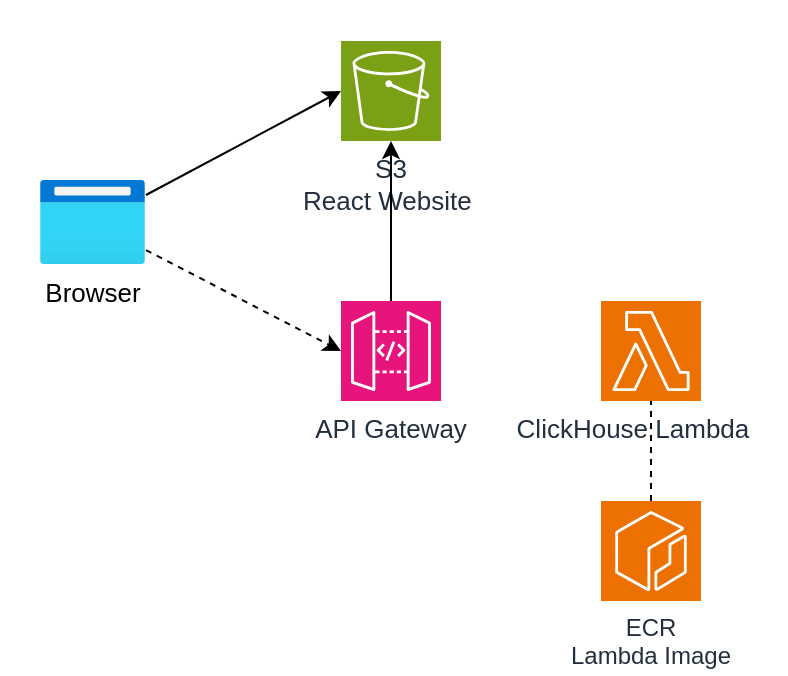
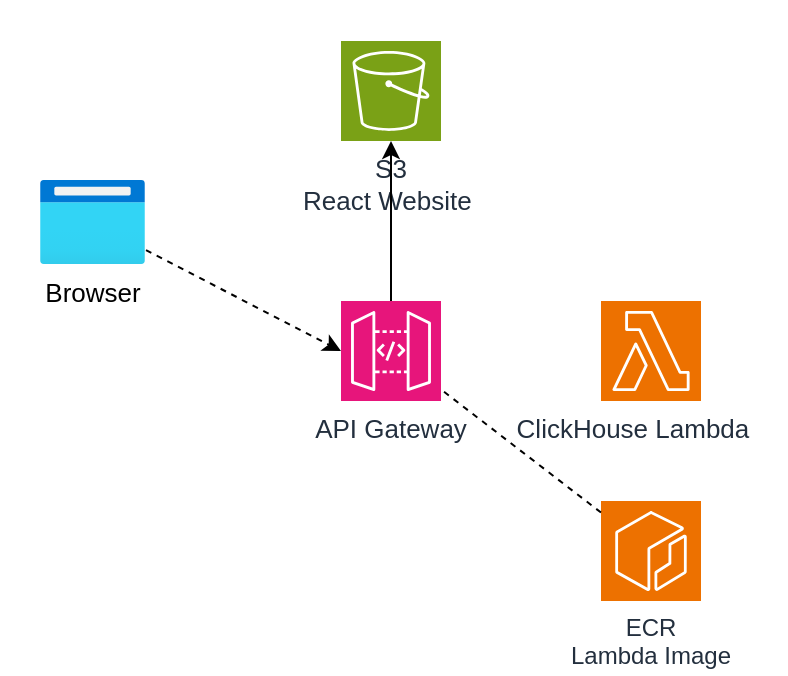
- <mxCell id="7" style="rounded=0;orthogonalLoop=1;jettySize=auto;html=1;entryX=0;entryY=0.5;entryDx=0;entryDy=0;entryPerimeter=0;" edge="1" parent="1" source="5" target="3"><mxGeometry relative="1" as="geometry" /></mxCell>
- <mxCell id="10" style="rounded=0;orthogonalLoop=1;jettySize=auto;html=1;entryX=0.5;entryY=1;entryDx=0;entryDy=0;entryPerimeter=0;endArrow=none;endFill=0;dashed=1;" edge="1" parent="1" source="6" target="2"><mxGeometry relative="1" as="geometry" /></mxCell>
+ <mxCell id="10" style="rounded=0;orthogonalLoop=1;jettySize=auto;html=1;endArrow=none;endFill=0;dashed=1;" edge="1" parent="1" source="6" target="4"><mxGeometry relative="1" as="geometry" /></mxCell>
